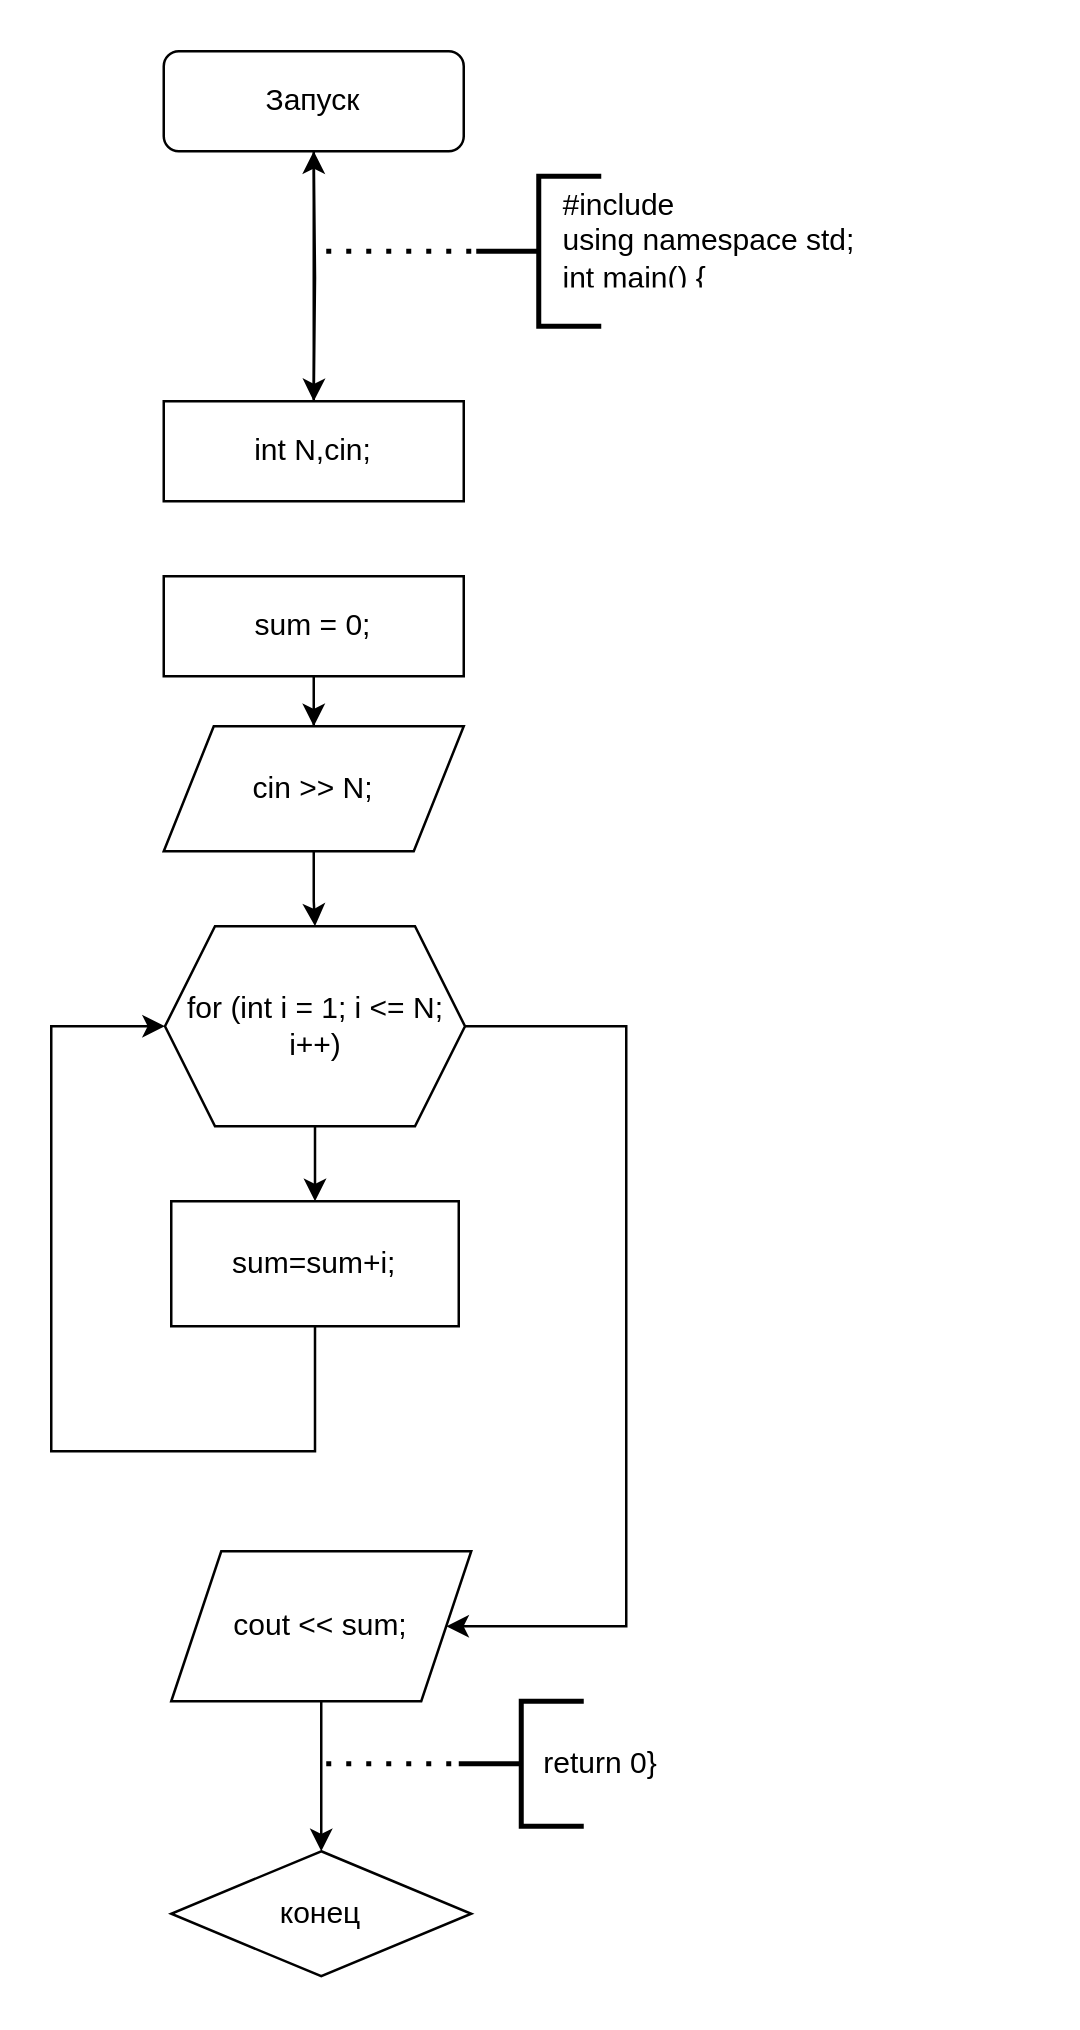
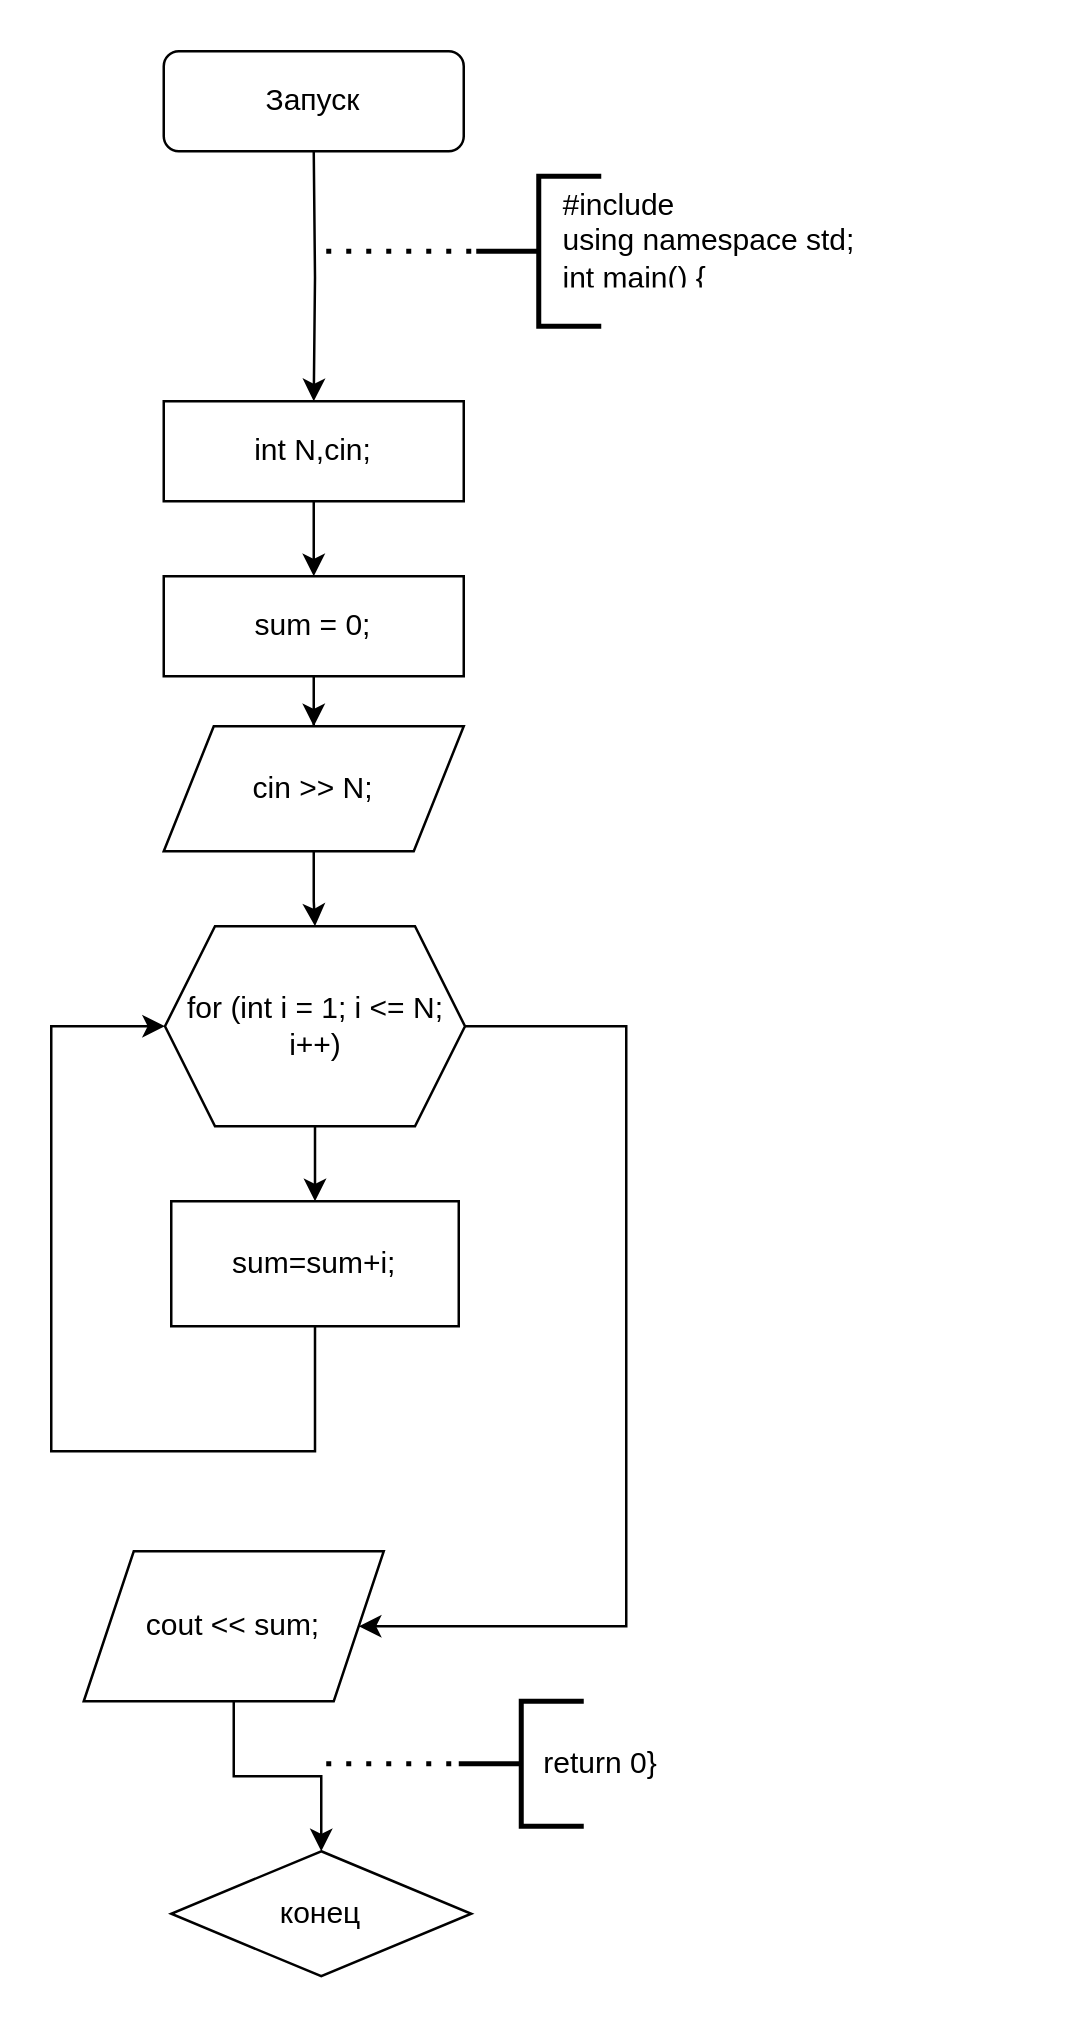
- <mxCell id="5" style="edgeStyle=orthogonalEdgeStyle;rounded=0;orthogonalLoop=1;jettySize=auto;html=1;" edge="1" parent="1" source="6" target="19"><mxGeometry relative="1" as="geometry" /></mxCell>
+ <mxCell id="5" style="edgeStyle=orthogonalEdgeStyle;rounded=0;orthogonalLoop=1;jettySize=auto;html=1;entryX=0.5;entryY=0;entryDx=0;entryDy=0;" edge="1" parent="1" source="6" target="8"><mxGeometry relative="1" as="geometry" /></mxCell>
- <mxCell id="18" value="cout &amp;lt;&amp;lt; sum;" style="shape=parallelogram;perimeter=parallelogramPerimeter;whiteSpace=wrap;html=1;fixedSize=1;" vertex="1" parent="1"><mxGeometry x="68" y="620" width="120" height="60" as="geometry" /></mxCell>
+ <mxCell id="18" value="cout &amp;lt;&amp;lt; sum;" style="shape=parallelogram;perimeter=parallelogramPerimeter;whiteSpace=wrap;html=1;fixedSize=1;" vertex="1" parent="1"><mxGeometry x="33" y="620" width="120" height="60" as="geometry" /></mxCell>
